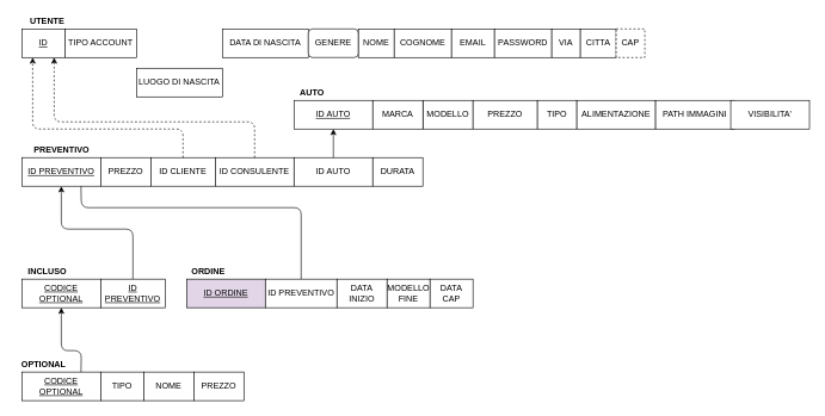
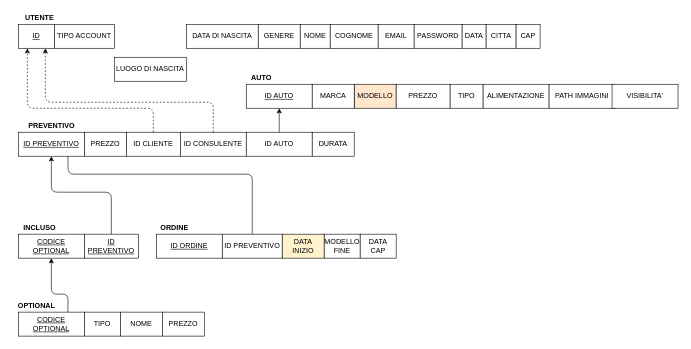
- <mxCell id="7" value="GENERE" style="whiteSpace=wrap;html=1;rounded=1;" parent="1" vertex="1"><mxGeometry x="430" y="40" width="70" height="40" as="geometry" /></mxCell>
+ <mxCell id="7" value="GENERE" style="rounded=0;whiteSpace=wrap;html=1;" parent="1" vertex="1"><mxGeometry x="430" y="40" width="70" height="40" as="geometry" /></mxCell>
- <mxCell id="12" value="VIA" style="rounded=0;whiteSpace=wrap;html=1;" parent="1" vertex="1"><mxGeometry x="770" y="40" width="40" height="40" as="geometry" /></mxCell>
+ <mxCell id="12" value="DATA" style="rounded=0;whiteSpace=wrap;html=1;" parent="1" vertex="1"><mxGeometry x="770" y="40" width="40" height="40" as="geometry" /></mxCell>
- <mxCell id="14" value="CAP" style="rounded=0;whiteSpace=wrap;html=1;dashed=1;" parent="1" vertex="1"><mxGeometry x="860" y="40" width="40" height="40" as="geometry" /></mxCell>
+ <mxCell id="14" value="CAP" style="rounded=0;whiteSpace=wrap;html=1;" parent="1" vertex="1"><mxGeometry x="860" y="40" width="40" height="40" as="geometry" /></mxCell>
- <mxCell id="24" value="MODELLO" style="rounded=0;whiteSpace=wrap;html=1;" parent="1" vertex="1"><mxGeometry x="590" y="140" width="70" height="40" as="geometry" /></mxCell>
+ <mxCell id="24" value="MODELLO" style="rounded=0;whiteSpace=wrap;html=1;fillColor=#ffe6cc;" parent="1" vertex="1"><mxGeometry x="590" y="140" width="70" height="40" as="geometry" /></mxCell>
- <mxCell id="41" value="&lt;u&gt;ID ORDINE&lt;/u&gt;" style="rounded=0;whiteSpace=wrap;html=1;fillColor=#e1d5e7;" parent="1" vertex="1"><mxGeometry x="260" y="390" width="110" height="40" as="geometry" /></mxCell>
+ <mxCell id="41" value="&lt;u&gt;ID ORDINE&lt;/u&gt;" style="rounded=0;whiteSpace=wrap;html=1;" parent="1" vertex="1"><mxGeometry x="260" y="390" width="110" height="40" as="geometry" /></mxCell>
- <mxCell id="43" value="DATA INIZIO" style="rounded=0;whiteSpace=wrap;html=1;" parent="1" vertex="1"><mxGeometry x="470" y="390" width="70" height="40" as="geometry" /></mxCell>
+ <mxCell id="43" value="DATA INIZIO" style="rounded=0;whiteSpace=wrap;html=1;fillColor=#fff2cc;" parent="1" vertex="1"><mxGeometry x="470" y="390" width="70" height="40" as="geometry" /></mxCell>
